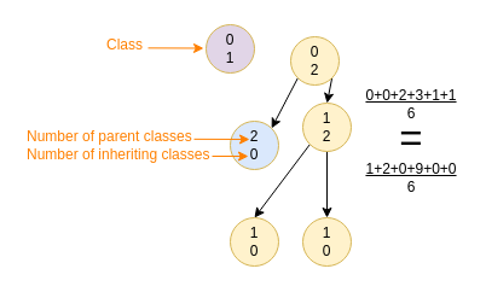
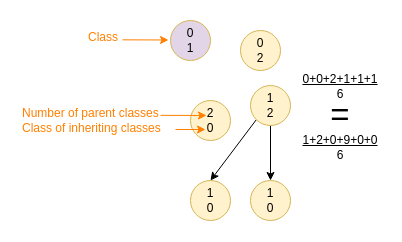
- <mxCell id="3" style="edgeStyle=none;rounded=0;orthogonalLoop=1;jettySize=auto;html=1;exitX=1;exitY=1;exitDx=0;exitDy=0;entryX=0.5;entryY=0;entryDx=0;entryDy=0;" parent="1" source="4" target="8" edge="1"><mxGeometry relative="1" as="geometry" /></mxCell>
- <mxCell id="12" value="0+0+2+3+1+1" style="text;html=1;strokeColor=none;fillColor=none;align=center;verticalAlign=middle;whiteSpace=wrap;rounded=0;fontStyle=4" parent="1" vertex="1"><mxGeometry x="300" y="69" width="80" height="20" as="geometry" /></mxCell>
+ <mxCell id="12" value="0+0+2+1+1+1" style="text;html=1;strokeColor=none;fillColor=none;align=center;verticalAlign=middle;whiteSpace=wrap;rounded=0;fontStyle=4" parent="1" vertex="1"><mxGeometry x="300" y="69" width="80" height="20" as="geometry" /></mxCell>
- <mxCell id="2" style="edgeStyle=none;rounded=0;orthogonalLoop=1;jettySize=auto;html=1;exitX=0;exitY=1;exitDx=0;exitDy=0;entryX=1;entryY=0;entryDx=0;entryDy=0;" parent="1" source="4" target="5" edge="1"><mxGeometry relative="1" as="geometry" /></mxCell>
- <mxCell id="17" value="Number of parent classes&lt;br&gt;Number of inheriting classes" style="text;html=1;strokeColor=none;fillColor=none;align=left;verticalAlign=middle;whiteSpace=wrap;rounded=0;fontColor=#FF8000;" vertex="1" parent="1"><mxGeometry x="20" y="100" width="160" height="40" as="geometry" /></mxCell>
+ <mxCell id="17" value="Number of parent classes&lt;br&gt;Class of inheriting classes" style="text;html=1;strokeColor=none;fillColor=none;align=left;verticalAlign=middle;whiteSpace=wrap;rounded=0;fontColor=#FF8000;" vertex="1" parent="1"><mxGeometry x="20" y="100" width="160" height="40" as="geometry" /></mxCell>
- <mxCell id="5" value="2&lt;br&gt;0" style="ellipse;whiteSpace=wrap;html=1;fillColor=#dae8fc;strokeColor=#d6b656;" parent="1" vertex="1"><mxGeometry x="190" y="100" width="40" height="40" as="geometry" /></mxCell>
+ <mxCell id="5" value="2&lt;br&gt;0" style="ellipse;whiteSpace=wrap;html=1;fillColor=#fff2cc;strokeColor=#d6b656;" parent="1" vertex="1"><mxGeometry x="190" y="100" width="40" height="40" as="geometry" /></mxCell>
